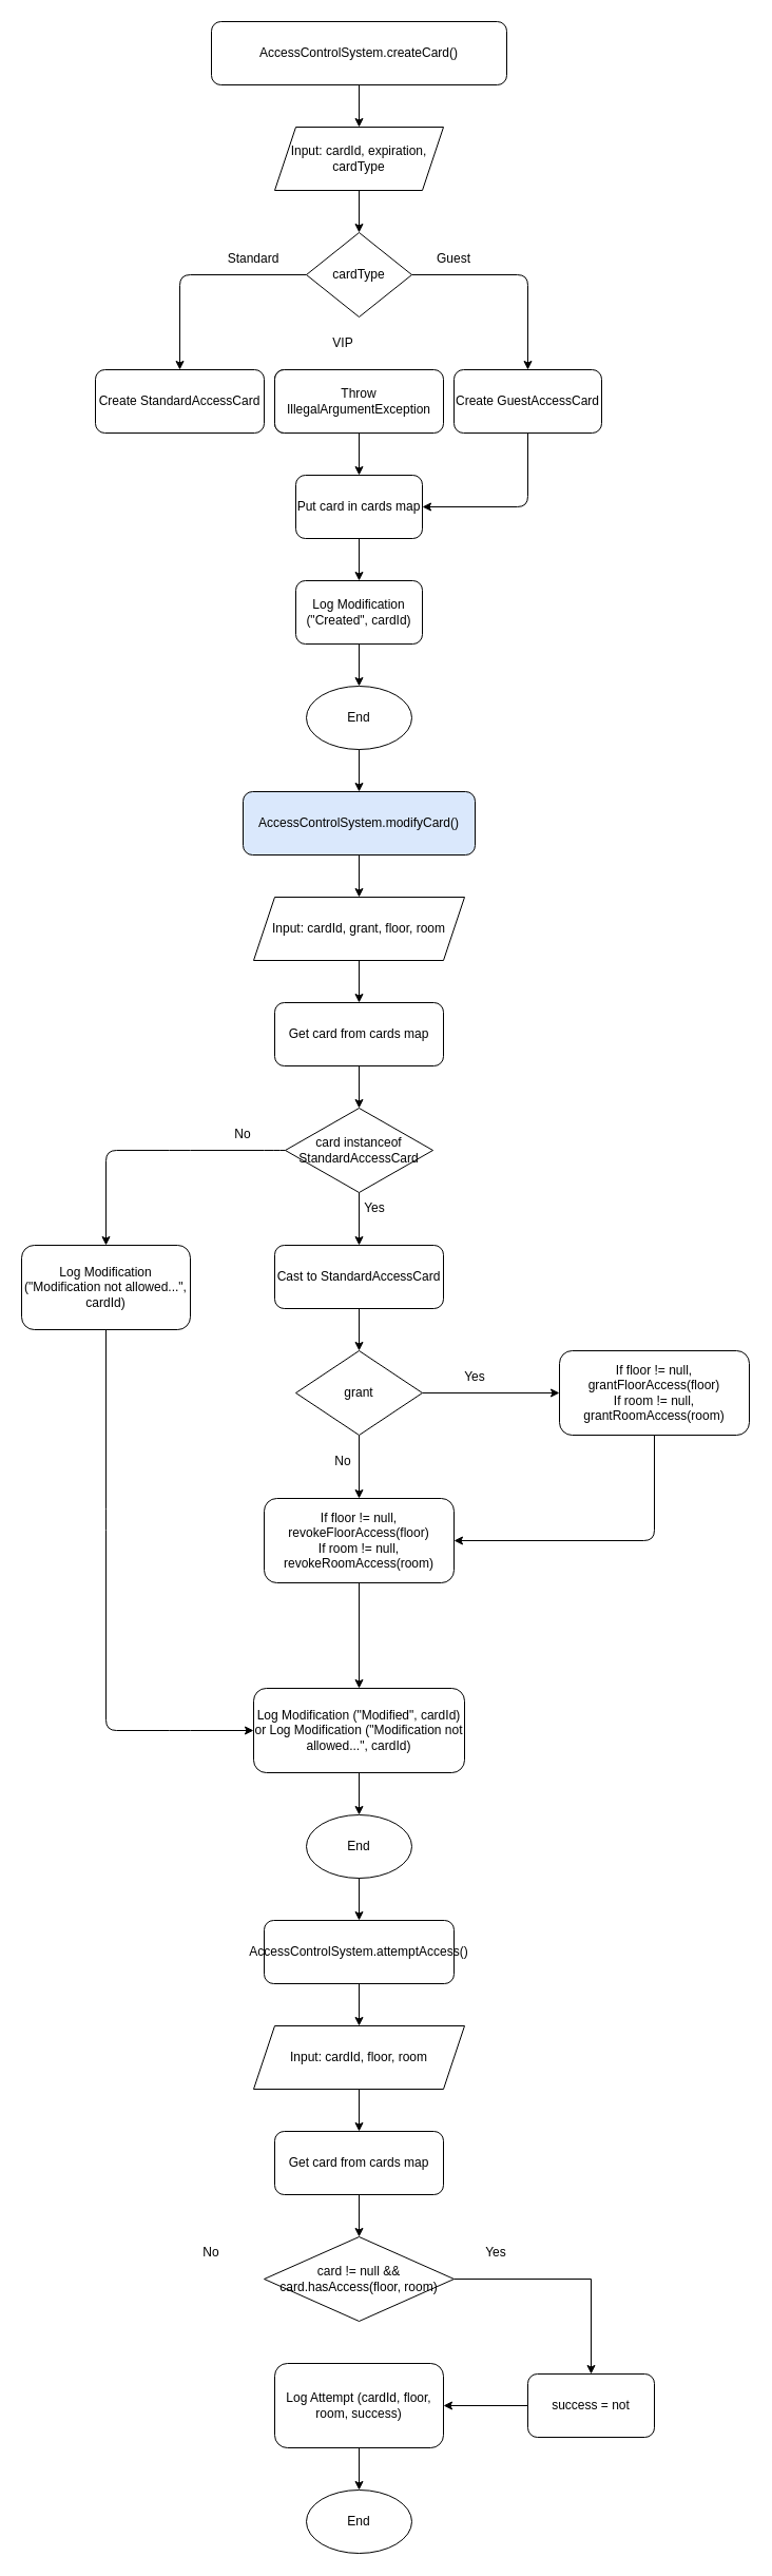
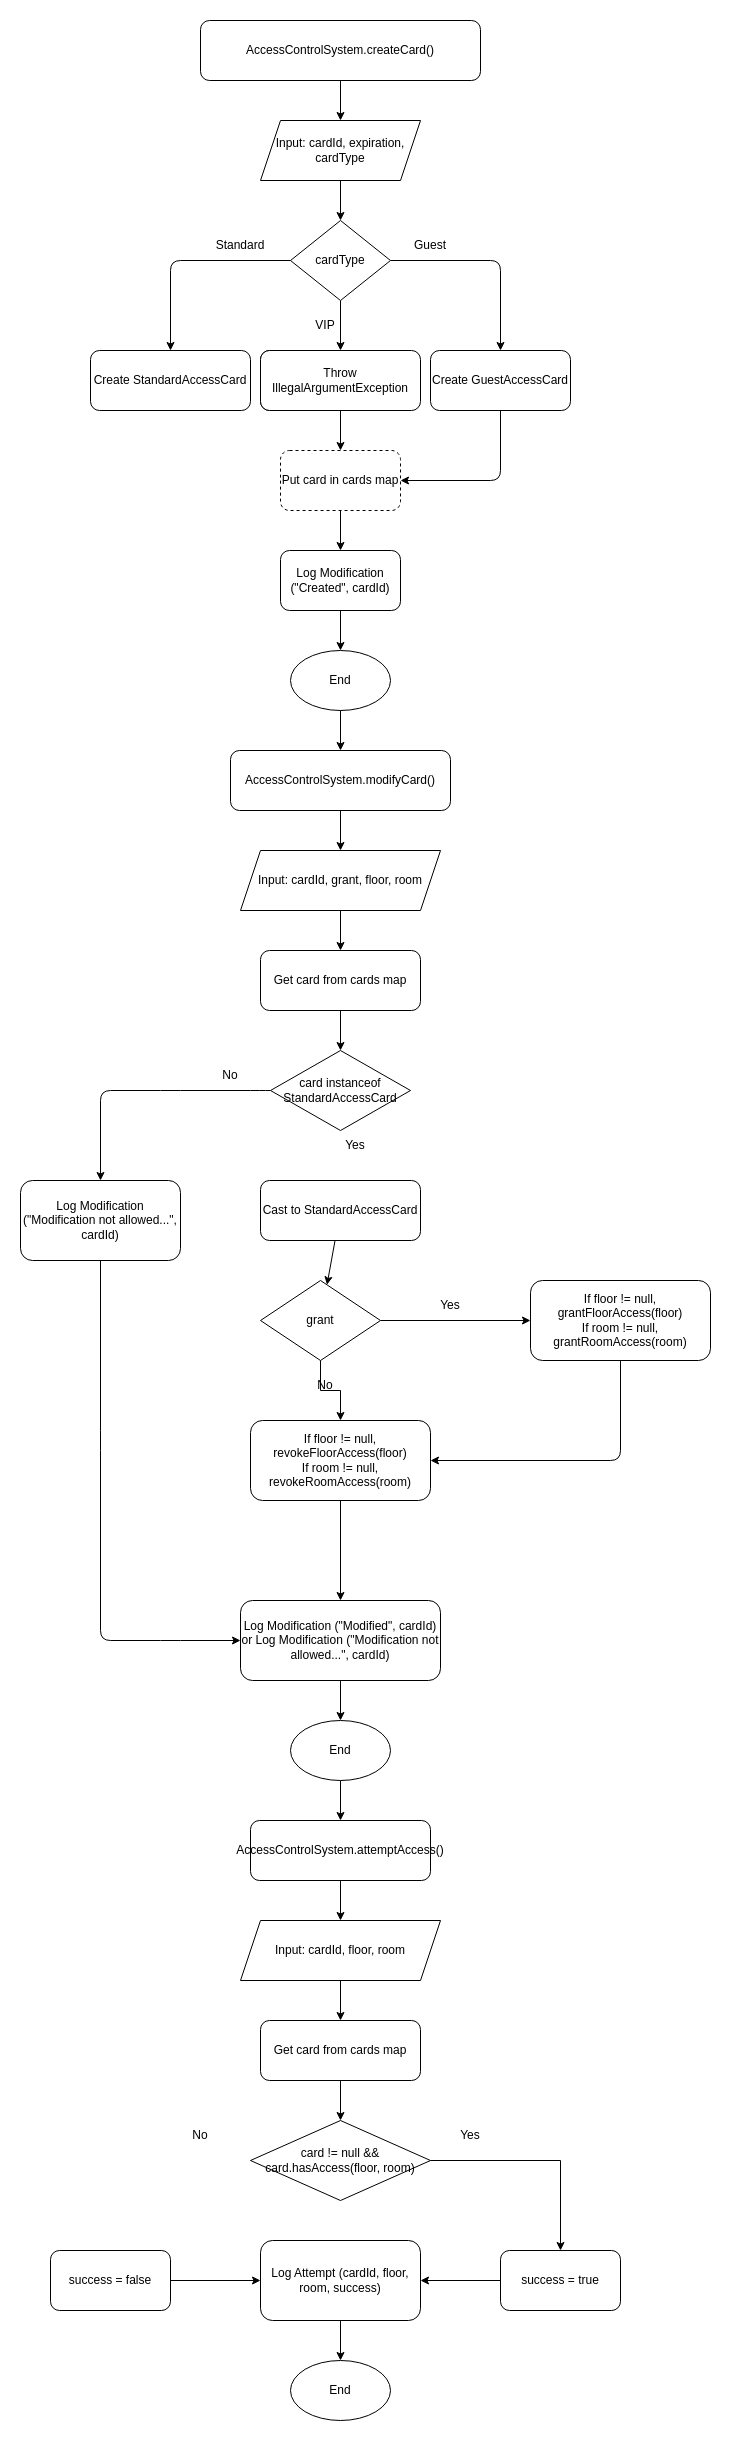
+ <mxCell id="5" style="edgeStyle=orthogonalEdgeStyle;rounded=0;orthogonalLoop=1;jettySize=auto;html=1;entryX=0.5;entryY=0;entryDx=0;entryDy=0;" edge="1" parent="1" source="6" target="16"><mxGeometry relative="1" as="geometry" /></mxCell>
- <mxCell id="17" value="Put card in cards map" style="whiteSpace=wrap;html=1;rounded=1;" parent="1" vertex="1"><mxGeometry x="280" y="450" width="120" height="60" as="geometry" /></mxCell>
+ <mxCell id="17" value="Put card in cards map" style="whiteSpace=wrap;html=1;rounded=1;dashed=1;" parent="1" vertex="1"><mxGeometry x="280" y="450" width="120" height="60" as="geometry" /></mxCell>
- <mxCell id="23" value="AccessControlSystem.modifyCard()" style="rounded=1;whiteSpace=wrap;html=1;fillColor=#dae8fc;" parent="1" vertex="1"><mxGeometry x="230" y="750" width="220" height="60" as="geometry" /></mxCell>
+ <mxCell id="23" value="AccessControlSystem.modifyCard()" style="rounded=1;whiteSpace=wrap;html=1;" parent="1" vertex="1"><mxGeometry x="230" y="750" width="220" height="60" as="geometry" /></mxCell>
- <mxCell id="29" style="edgeStyle=orthogonalEdgeStyle;rounded=0;orthogonalLoop=1;jettySize=auto;html=1;entryX=0.5;entryY=0;entryDx=0;entryDy=0;" edge="1" parent="1" source="30" target="36"><mxGeometry relative="1" as="geometry" /></mxCell>
- <mxCell id="39" value="grant" style="rhombus;whiteSpace=wrap;html=1;" parent="1" vertex="1"><mxGeometry x="280" y="1280" width="120" height="80" as="geometry" /></mxCell>
+ <mxCell id="39" value="grant" style="rhombus;whiteSpace=wrap;html=1;" parent="1" vertex="1"><mxGeometry x="260" y="1280" width="120" height="80" as="geometry" /></mxCell>
+ <mxCell id="63" value="success = false" style="whiteSpace=wrap;html=1;rounded=1;" parent="1" vertex="1"><mxGeometry x="50" y="2250" width="120" height="60" as="geometry" /></mxCell>
+ <mxCell id="62" style="edgeStyle=orthogonalEdgeStyle;rounded=0;orthogonalLoop=1;jettySize=auto;html=1;entryX=0;entryY=0.5;entryDx=0;entryDy=0;" edge="1" parent="1" source="63" target="64"><mxGeometry relative="1" as="geometry" /></mxCell>
- <mxCell id="61" value="success = not" style="whiteSpace=wrap;html=1;rounded=1;" parent="1" vertex="1"><mxGeometry x="500" y="2250" width="120" height="60" as="geometry" /></mxCell>
+ <mxCell id="61" value="success = true" style="whiteSpace=wrap;html=1;rounded=1;" parent="1" vertex="1"><mxGeometry x="500" y="2250" width="120" height="60" as="geometry" /></mxCell>
